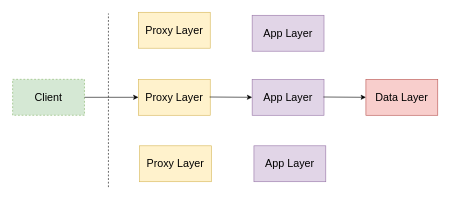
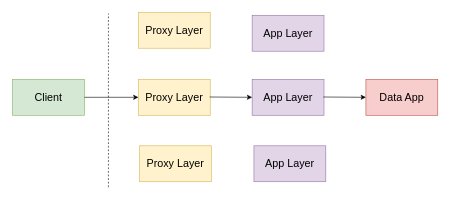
- <mxCell id="3" value="&lt;font style=&quot;font-size: 18px&quot;&gt;Client&lt;/font&gt;" style="rounded=0;whiteSpace=wrap;html=1;fillColor=#d5e8d4;strokeColor=#82b366;dashed=1;" parent="1" vertex="1"><mxGeometry x="20" y="132" width="120" height="60" as="geometry" /></mxCell>
+ <mxCell id="3" value="&lt;font style=&quot;font-size: 18px&quot;&gt;Client&lt;/font&gt;" style="rounded=0;whiteSpace=wrap;html=1;fillColor=#d5e8d4;strokeColor=#82b366;" parent="1" vertex="1"><mxGeometry x="20" y="132" width="120" height="60" as="geometry" /></mxCell>
- <mxCell id="6" value="&lt;font style=&quot;font-size: 18px&quot;&gt;Data Layer&lt;/font&gt;" style="rounded=0;whiteSpace=wrap;html=1;fillColor=#f8cecc;strokeColor=#b85450;" parent="1" vertex="1"><mxGeometry x="610" y="132" width="120" height="60" as="geometry" /></mxCell>
+ <mxCell id="6" value="&lt;font style=&quot;font-size: 18px&quot;&gt;Data App&lt;/font&gt;" style="rounded=0;whiteSpace=wrap;html=1;fillColor=#f8cecc;strokeColor=#b85450;" parent="1" vertex="1"><mxGeometry x="610" y="132" width="120" height="60" as="geometry" /></mxCell>
